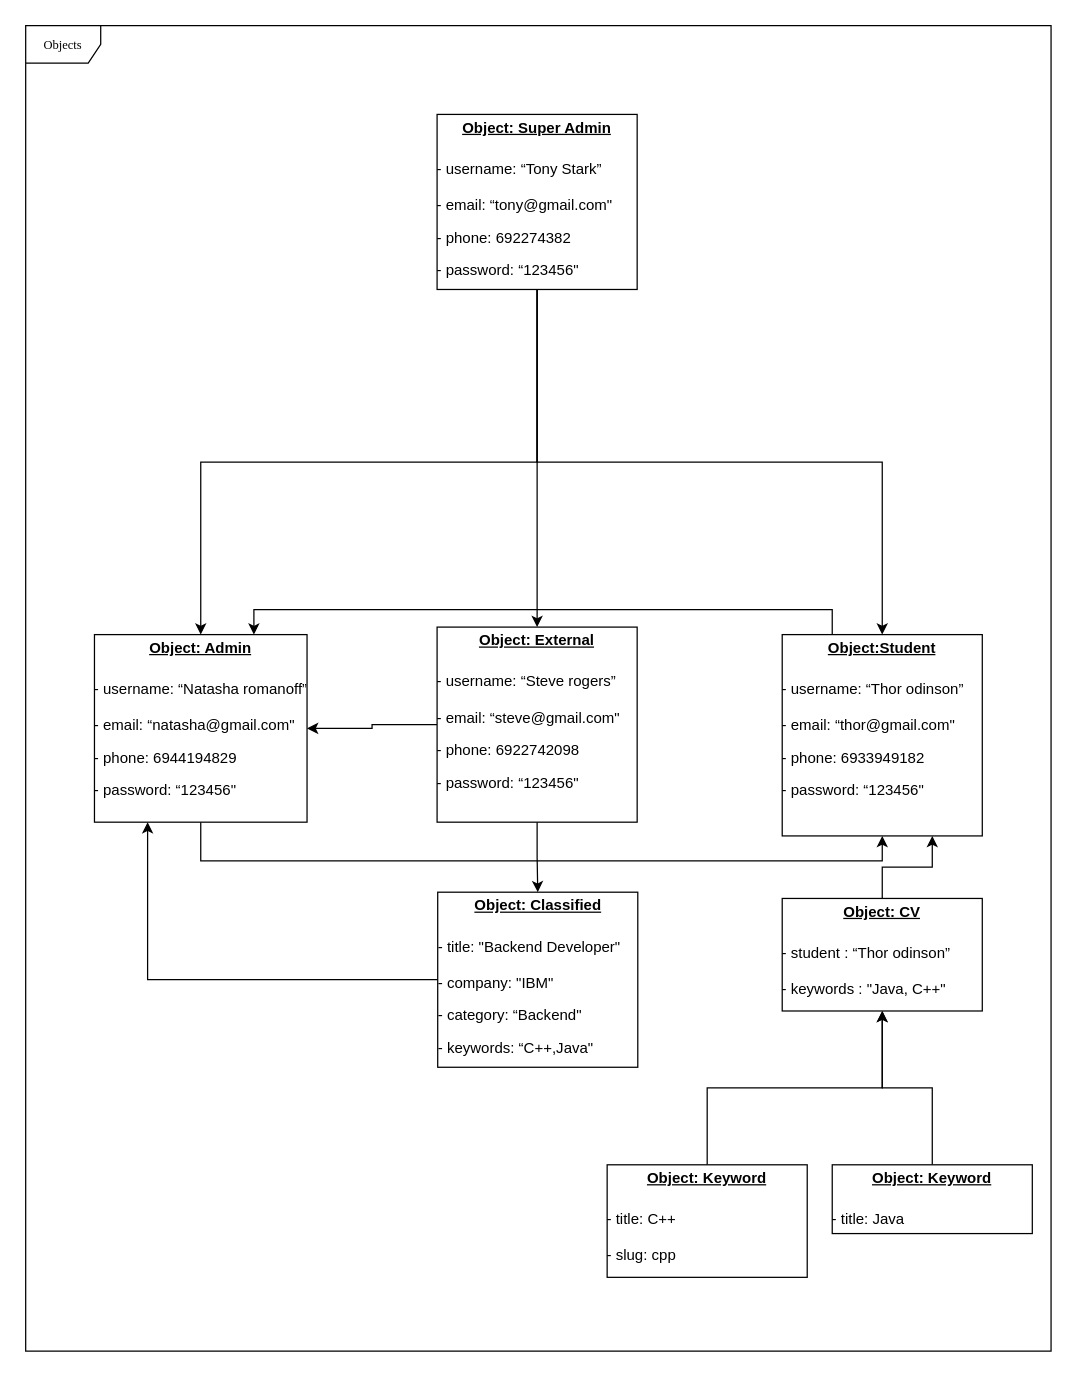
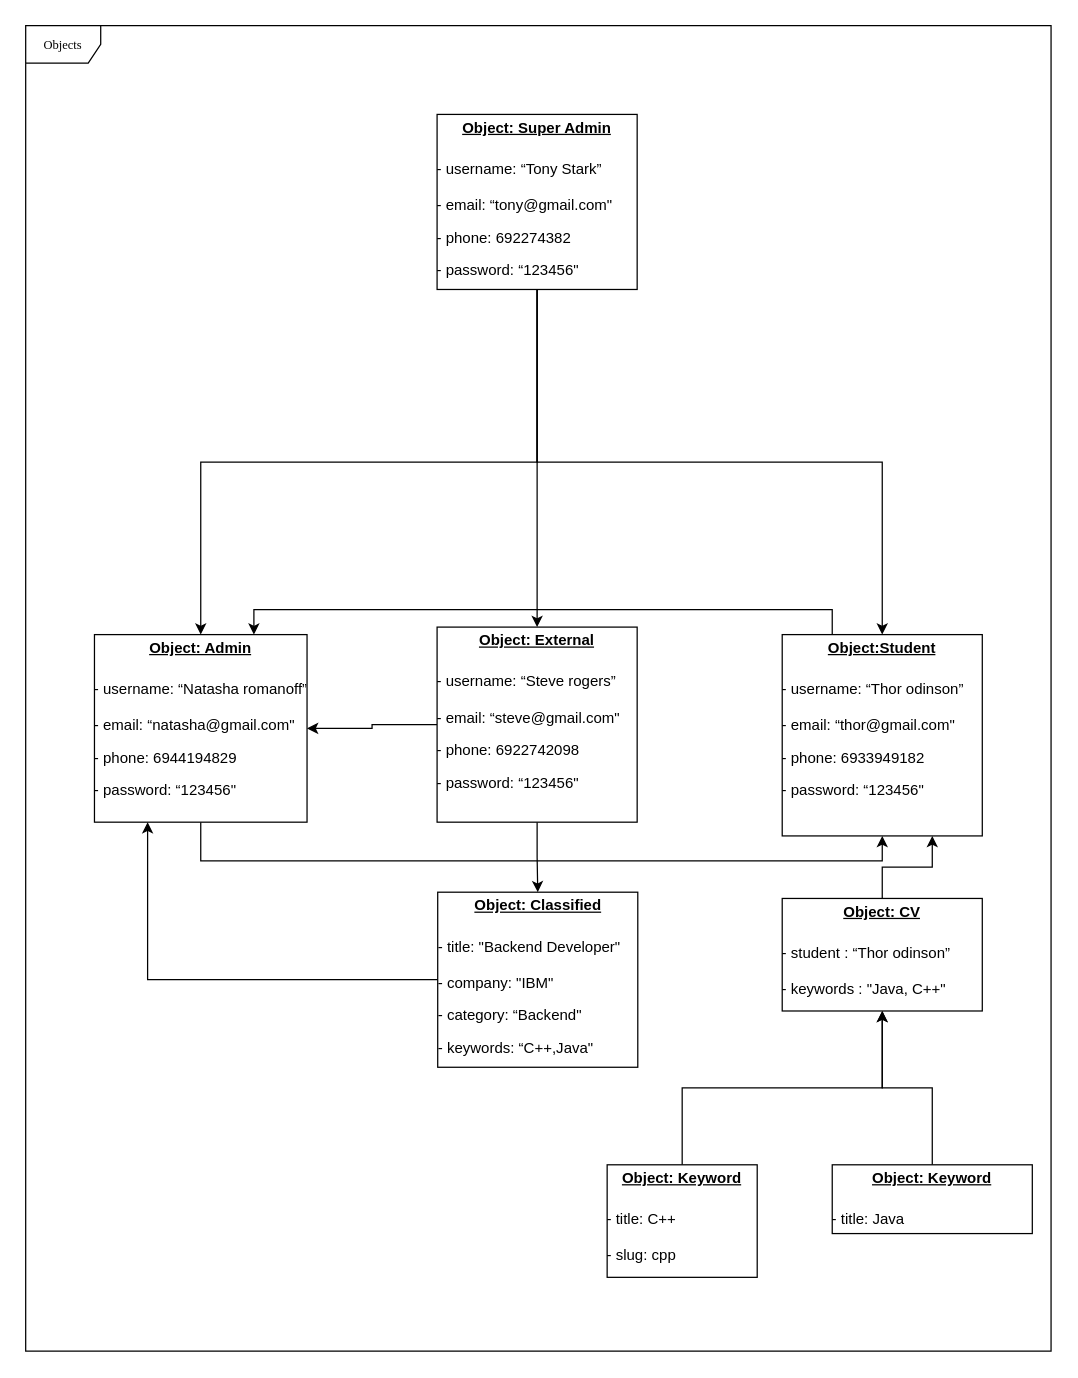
- <mxCell id="15" value="&lt;p style=&quot;margin: 0px ; margin-top: 4px ; text-align: center ; text-decoration: underline&quot;&gt;&lt;b&gt;Object: Keyword&lt;/b&gt;&lt;/p&gt;&lt;p style=&quot;margin: 0px ; margin-top: 4px ; text-align: center ; text-decoration: underline&quot;&gt;&lt;b&gt;&lt;br&gt;&lt;/b&gt;&lt;/p&gt;&lt;span&gt;- title: C++&lt;br&gt;&lt;br&gt;- slug: cpp&amp;nbsp;&lt;br&gt;&lt;/span&gt;&lt;p&gt;&lt;span&gt;&lt;br&gt;&lt;/span&gt;&lt;/p&gt;" style="verticalAlign=top;align=left;overflow=fill;fontSize=12;fontFamily=Helvetica;html=1;" vertex="1" parent="1"><mxGeometry x="485" y="931" width="160" height="90" as="geometry" /></mxCell>
+ <mxCell id="15" value="&lt;p style=&quot;margin: 0px ; margin-top: 4px ; text-align: center ; text-decoration: underline&quot;&gt;&lt;b&gt;Object: Keyword&lt;/b&gt;&lt;/p&gt;&lt;p style=&quot;margin: 0px ; margin-top: 4px ; text-align: center ; text-decoration: underline&quot;&gt;&lt;b&gt;&lt;br&gt;&lt;/b&gt;&lt;/p&gt;&lt;span&gt;- title: C++&lt;br&gt;&lt;br&gt;- slug: cpp&amp;nbsp;&lt;br&gt;&lt;/span&gt;&lt;p&gt;&lt;span&gt;&lt;br&gt;&lt;/span&gt;&lt;/p&gt;" style="verticalAlign=top;align=left;overflow=fill;fontSize=12;fontFamily=Helvetica;html=1;" vertex="1" parent="1"><mxGeometry x="485" y="931" width="120" height="90" as="geometry" /></mxCell>
